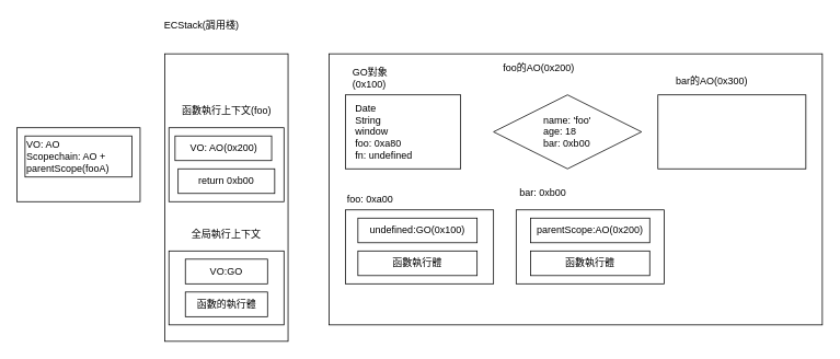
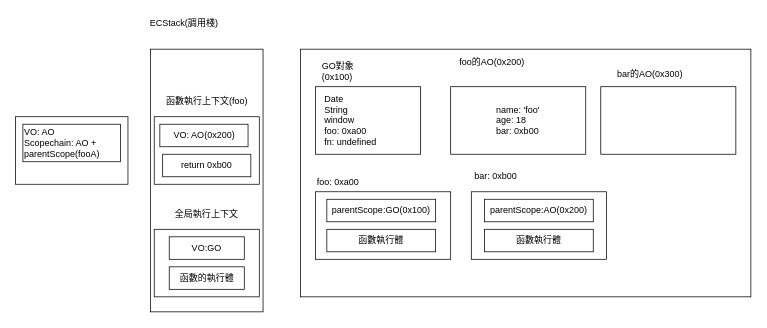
- <mxCell id="7" value="Date&lt;br&gt;&lt;div&gt;&lt;span&gt;String&lt;/span&gt;&lt;/div&gt;&lt;div&gt;&lt;span&gt;window&lt;/span&gt;&lt;/div&gt;&lt;div&gt;&lt;span&gt;foo: 0xa80&lt;/span&gt;&lt;/div&gt;&lt;div&gt;fn: undefined&lt;/div&gt;" style="text;html=1;strokeColor=none;fillColor=none;align=left;verticalAlign=middle;whiteSpace=wrap;rounded=0;" parent="1" vertex="1"><mxGeometry x="430" y="125" width="80" height="70" as="geometry" /></mxCell>
+ <mxCell id="7" value="Date&lt;br&gt;&lt;div&gt;&lt;span&gt;String&lt;/span&gt;&lt;/div&gt;&lt;div&gt;&lt;span&gt;window&lt;/span&gt;&lt;/div&gt;&lt;div&gt;&lt;span&gt;foo: 0xa00&lt;/span&gt;&lt;/div&gt;&lt;div&gt;fn: undefined&lt;/div&gt;" style="text;html=1;strokeColor=none;fillColor=none;align=left;verticalAlign=middle;whiteSpace=wrap;rounded=0;" parent="1" vertex="1"><mxGeometry x="430" y="125" width="80" height="70" as="geometry" /></mxCell>
- <mxCell id="20" value="&lt;div style=&quot;text-align: left&quot;&gt;&lt;span&gt;name: 'foo'&lt;/span&gt;&lt;/div&gt;&lt;div style=&quot;text-align: left&quot;&gt;&lt;span&gt;age: 18&lt;/span&gt;&lt;/div&gt;&lt;div style=&quot;text-align: left&quot;&gt;&lt;span&gt;bar: 0xb00&lt;/span&gt;&lt;/div&gt;" style="rhombus;whiteSpace=wrap;html=1;" parent="1" vertex="1"><mxGeometry x="600" y="115" width="180" height="90" as="geometry" /></mxCell>
+ <mxCell id="20" value="&lt;div style=&quot;text-align: left&quot;&gt;&lt;span&gt;name: 'foo'&lt;/span&gt;&lt;/div&gt;&lt;div style=&quot;text-align: left&quot;&gt;&lt;span&gt;age: 18&lt;/span&gt;&lt;/div&gt;&lt;div style=&quot;text-align: left&quot;&gt;&lt;span&gt;bar: 0xb00&lt;/span&gt;&lt;/div&gt;" style="rounded=0;whiteSpace=wrap;html=1;" parent="1" vertex="1"><mxGeometry x="600" y="115" width="180" height="90" as="geometry" /></mxCell>
- <mxCell id="15" value="undefined:GO(0x100)" style="rounded=0;whiteSpace=wrap;html=1;" parent="1" vertex="1"><mxGeometry x="435" y="265" width="145" height="30" as="geometry" /></mxCell>
+ <mxCell id="15" value="parentScope:GO(0x100)" style="rounded=0;whiteSpace=wrap;html=1;" parent="1" vertex="1"><mxGeometry x="435" y="265" width="145" height="30" as="geometry" /></mxCell>
